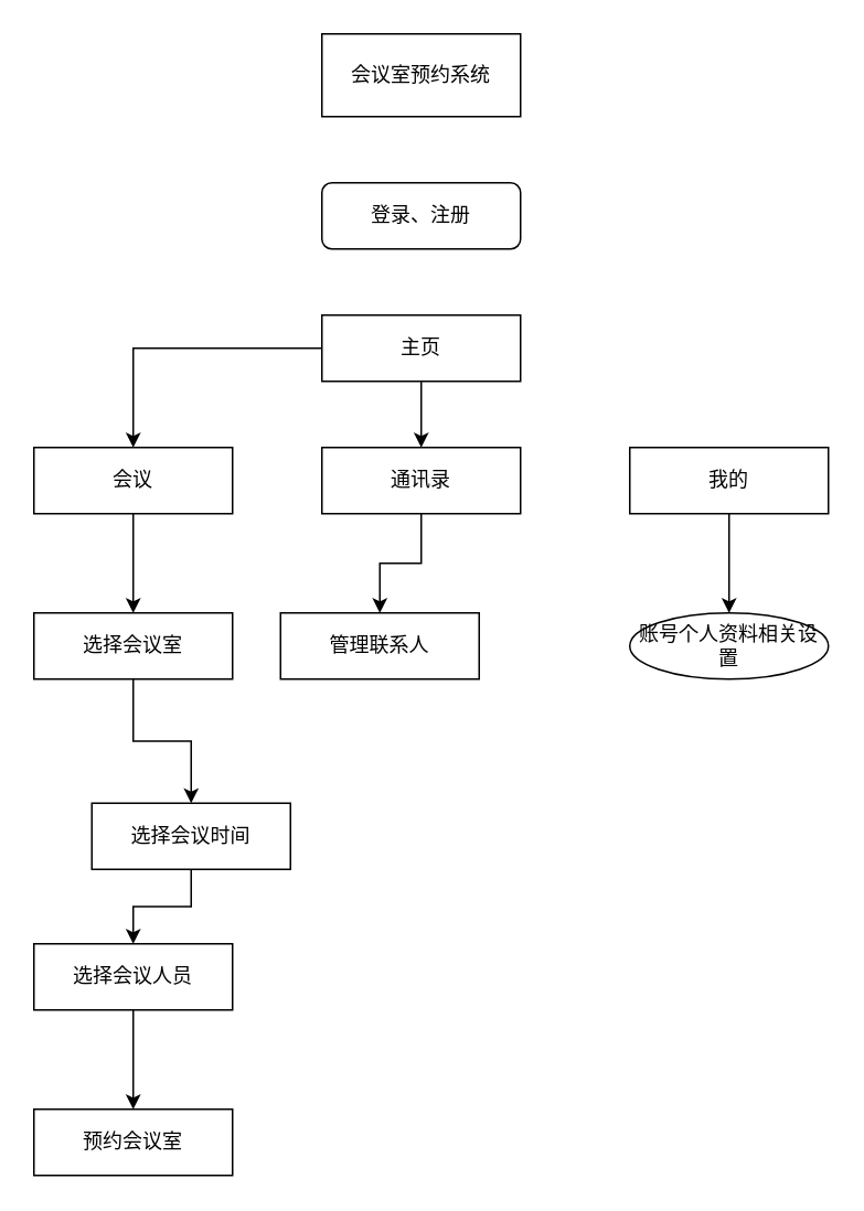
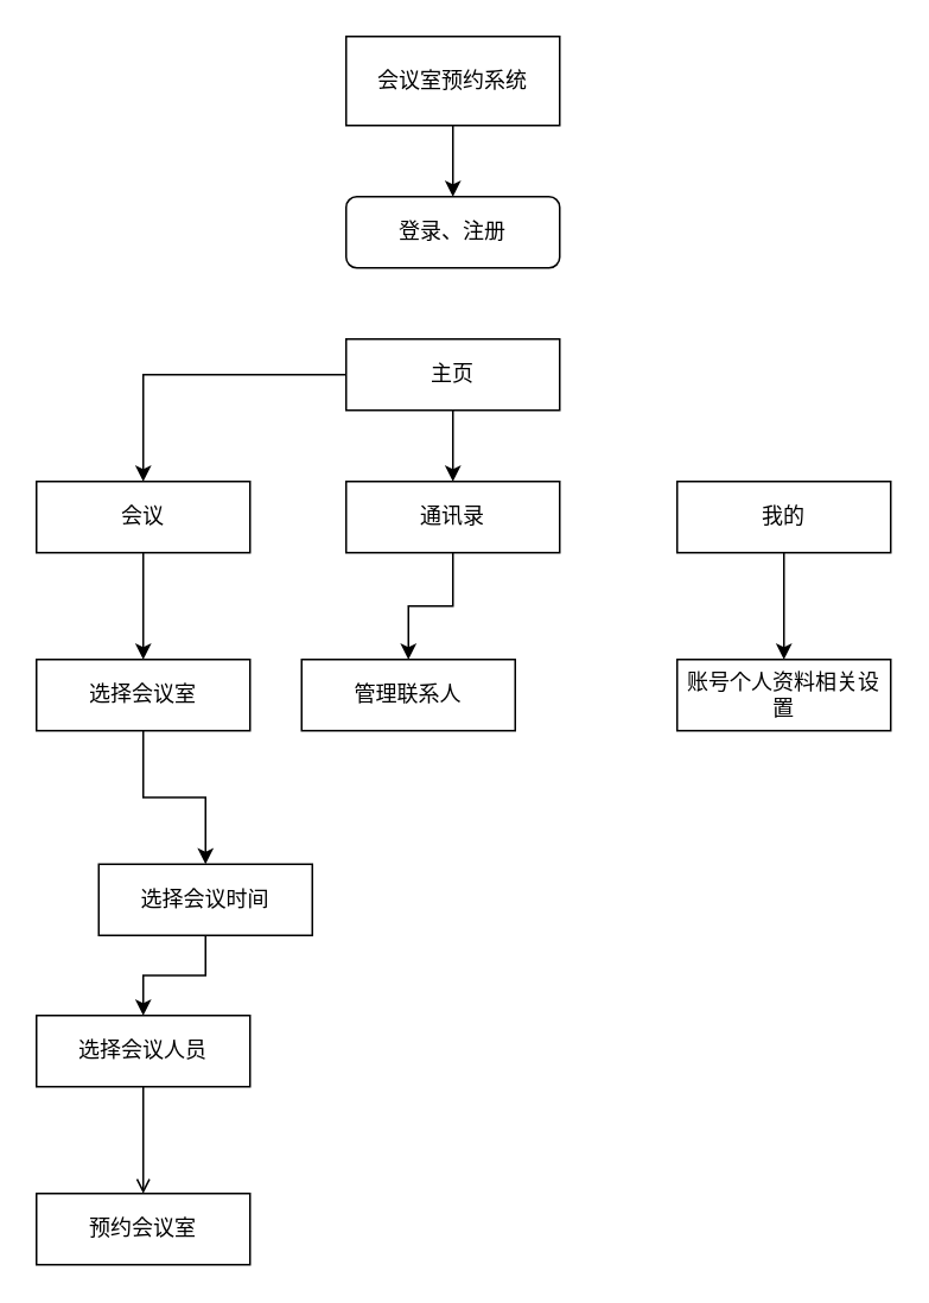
+ <mxCell id="2" value="" style="edgeStyle=orthogonalEdgeStyle;rounded=0;orthogonalLoop=1;jettySize=auto;html=1;" edge="1" parent="1" source="3" target="4"><mxGeometry relative="1" as="geometry" /></mxCell>
- <mxCell id="20" value="账号个人资料相关设置" style="ellipse;whiteSpace=wrap;html=1;" vertex="1" parent="1"><mxGeometry x="380" y="370" width="120" height="40" as="geometry" /></mxCell>
+ <mxCell id="20" value="账号个人资料相关设置" style="whiteSpace=wrap;html=1;rounded=0;" vertex="1" parent="1"><mxGeometry x="380" y="370" width="120" height="40" as="geometry" /></mxCell>
- <mxCell id="18" value="" style="edgeStyle=orthogonalEdgeStyle;rounded=0;orthogonalLoop=1;jettySize=auto;html=1;" edge="1" parent="1" source="19" target="21"><mxGeometry relative="1" as="geometry" /></mxCell>
+ <mxCell id="18" value="" style="edgeStyle=orthogonalEdgeStyle;rounded=0;orthogonalLoop=1;jettySize=auto;html=1;endArrow=open;" edge="1" parent="1" source="19" target="21"><mxGeometry relative="1" as="geometry" /></mxCell>
